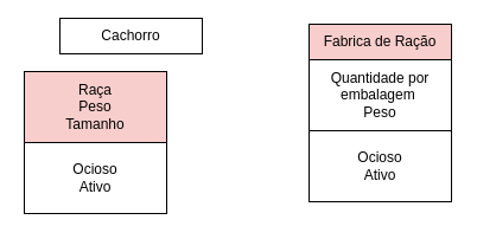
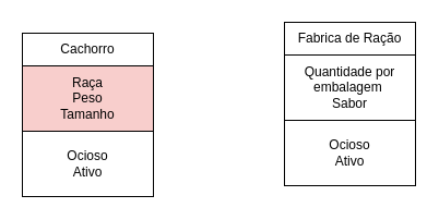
- <mxCell id="2" value="Cachorro" style="rounded=0;whiteSpace=wrap;html=1;" vertex="1" parent="1"><mxGeometry x="50" y="15" width="120" height="30" as="geometry" /></mxCell>
+ <mxCell id="2" value="Cachorro" style="rounded=0;whiteSpace=wrap;html=1;" vertex="1" parent="1"><mxGeometry x="20" y="30" width="120" height="30" as="geometry" /></mxCell>
- <mxCell id="5" value="Fabrica de Ração" style="rounded=0;whiteSpace=wrap;html=1;fillColor=#f8cecc;" vertex="1" parent="1"><mxGeometry x="260" y="20" width="120" height="30" as="geometry" /></mxCell>
+ <mxCell id="5" value="Fabrica de Ração" style="rounded=0;whiteSpace=wrap;html=1;" vertex="1" parent="1"><mxGeometry x="260" y="20" width="120" height="30" as="geometry" /></mxCell>
- <mxCell id="6" value="Quantidade por embalagem&amp;nbsp;&lt;br&gt;Peso" style="rounded=0;whiteSpace=wrap;html=1;" vertex="1" parent="1"><mxGeometry x="260" y="50" width="120" height="60" as="geometry" /></mxCell>
+ <mxCell id="6" value="Quantidade por embalagem&amp;nbsp;&lt;br&gt;Sabor" style="rounded=0;whiteSpace=wrap;html=1;" vertex="1" parent="1"><mxGeometry x="260" y="50" width="120" height="60" as="geometry" /></mxCell>
